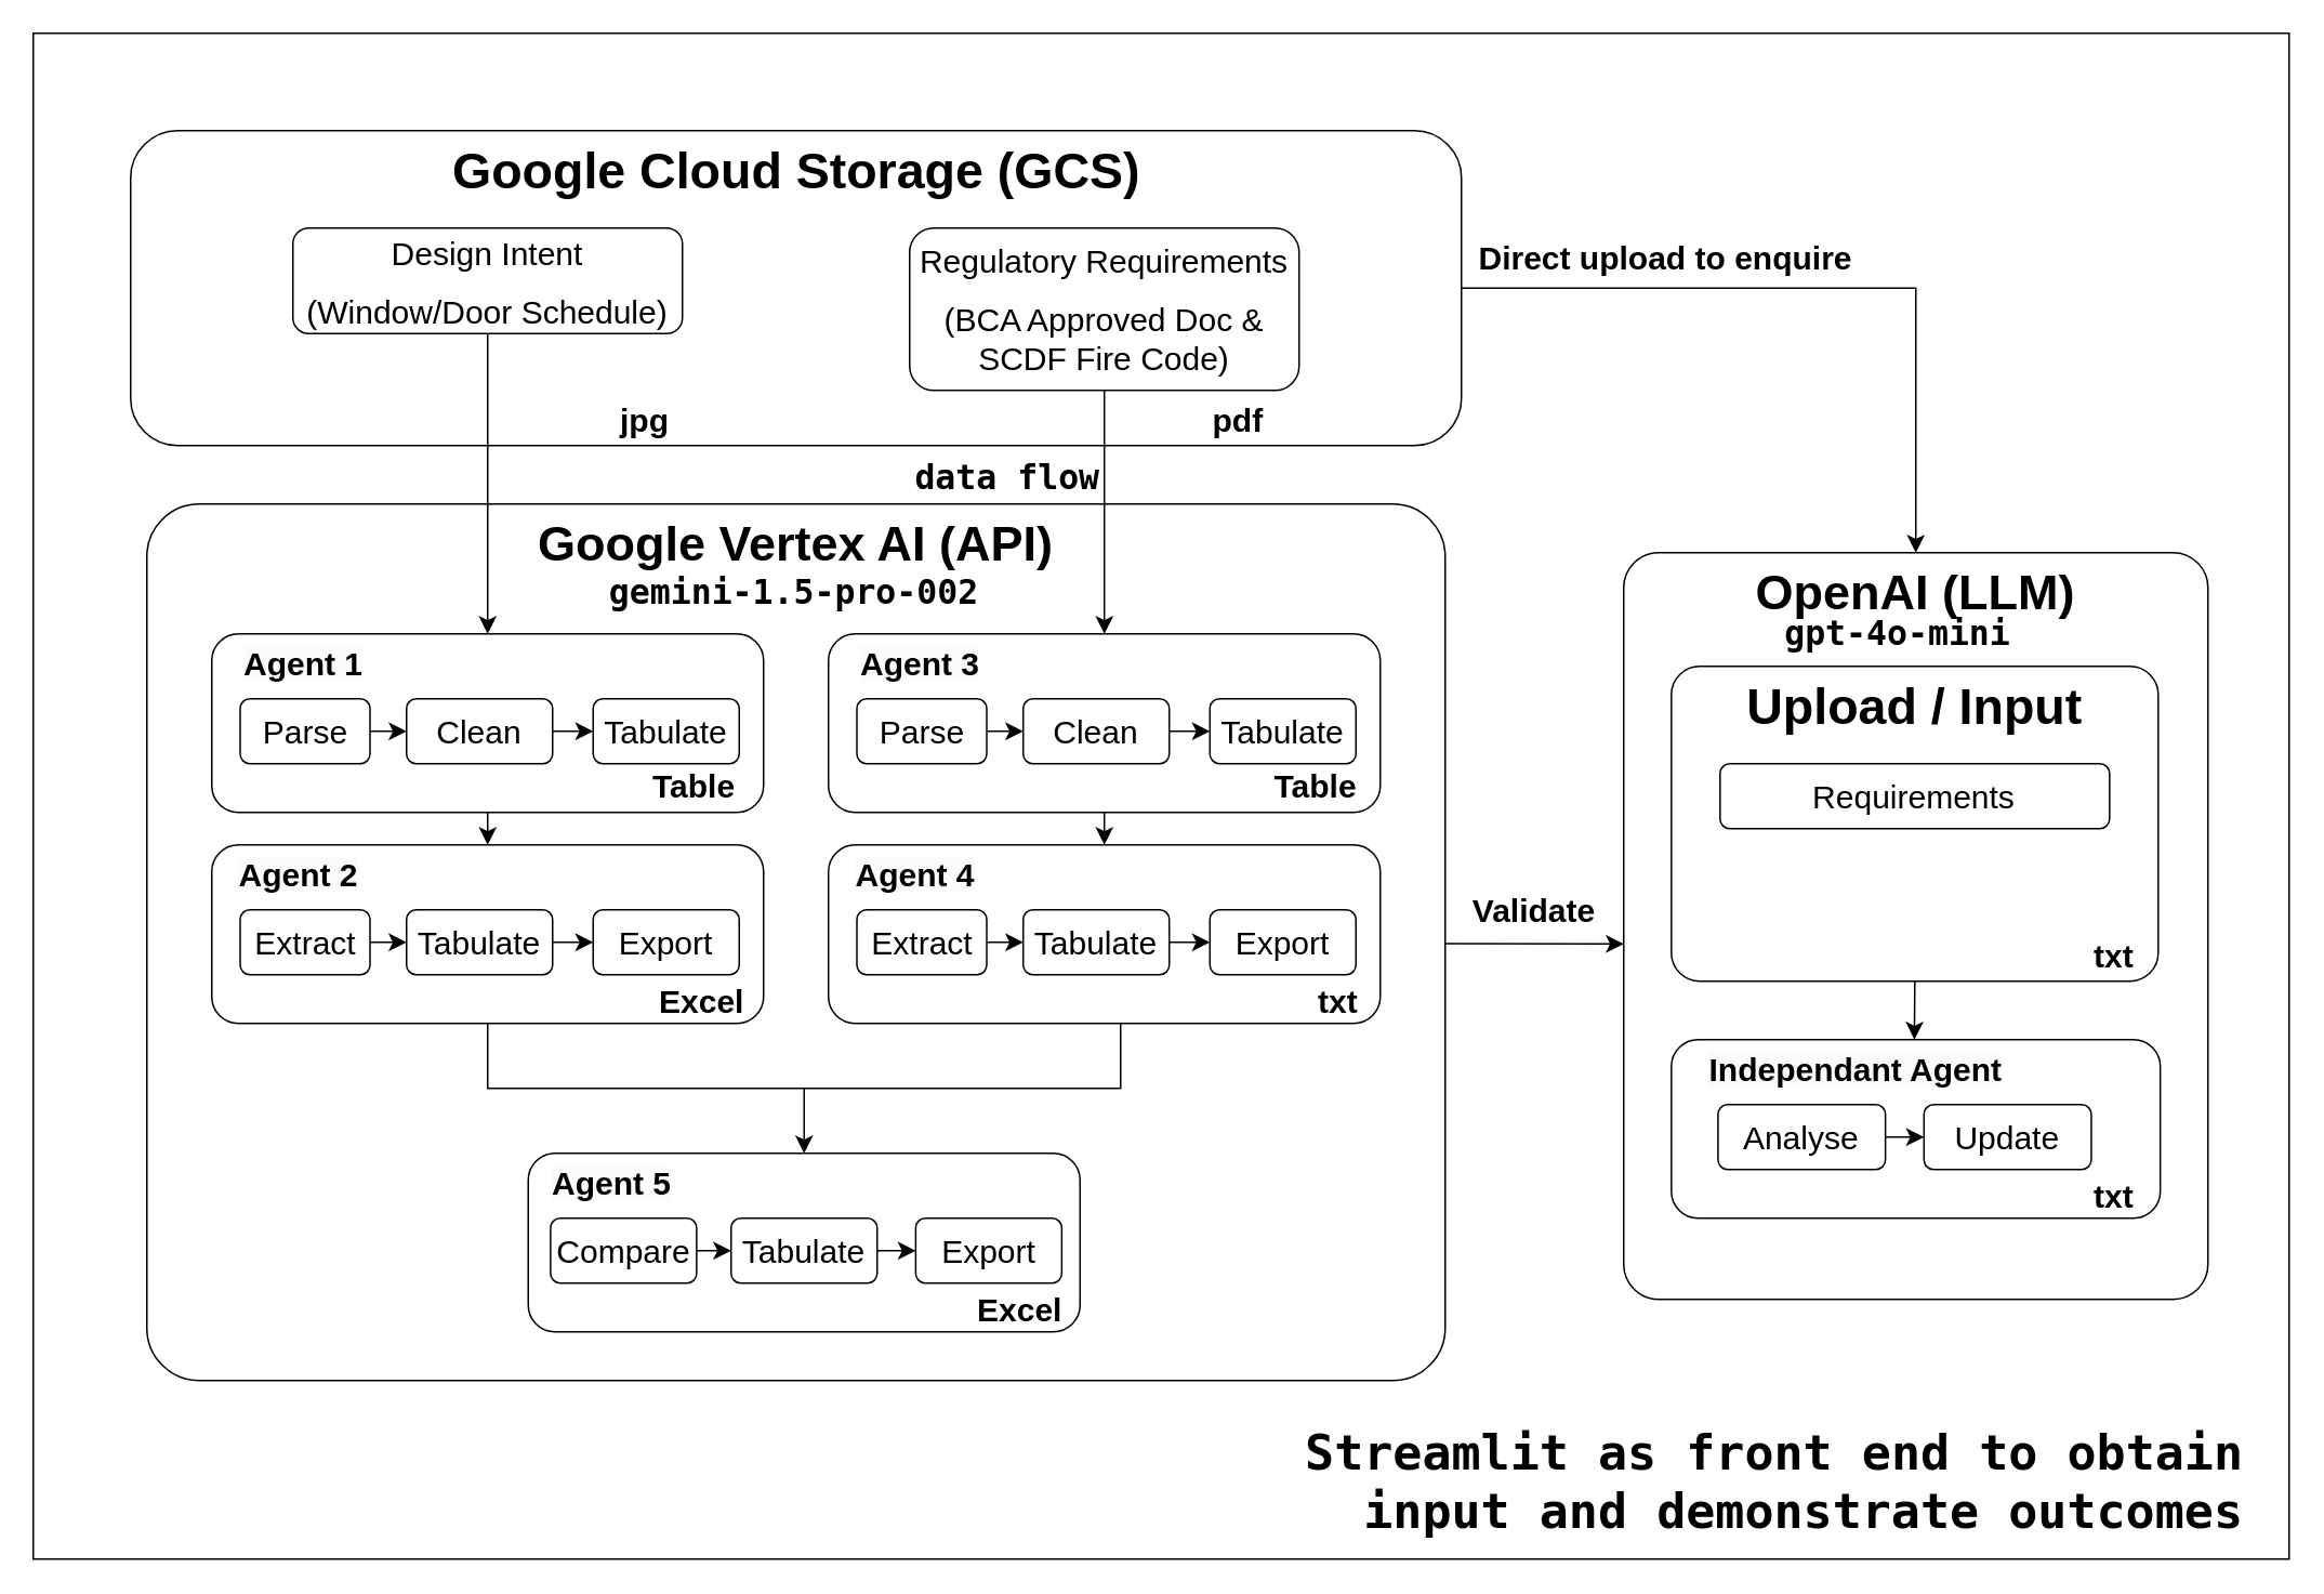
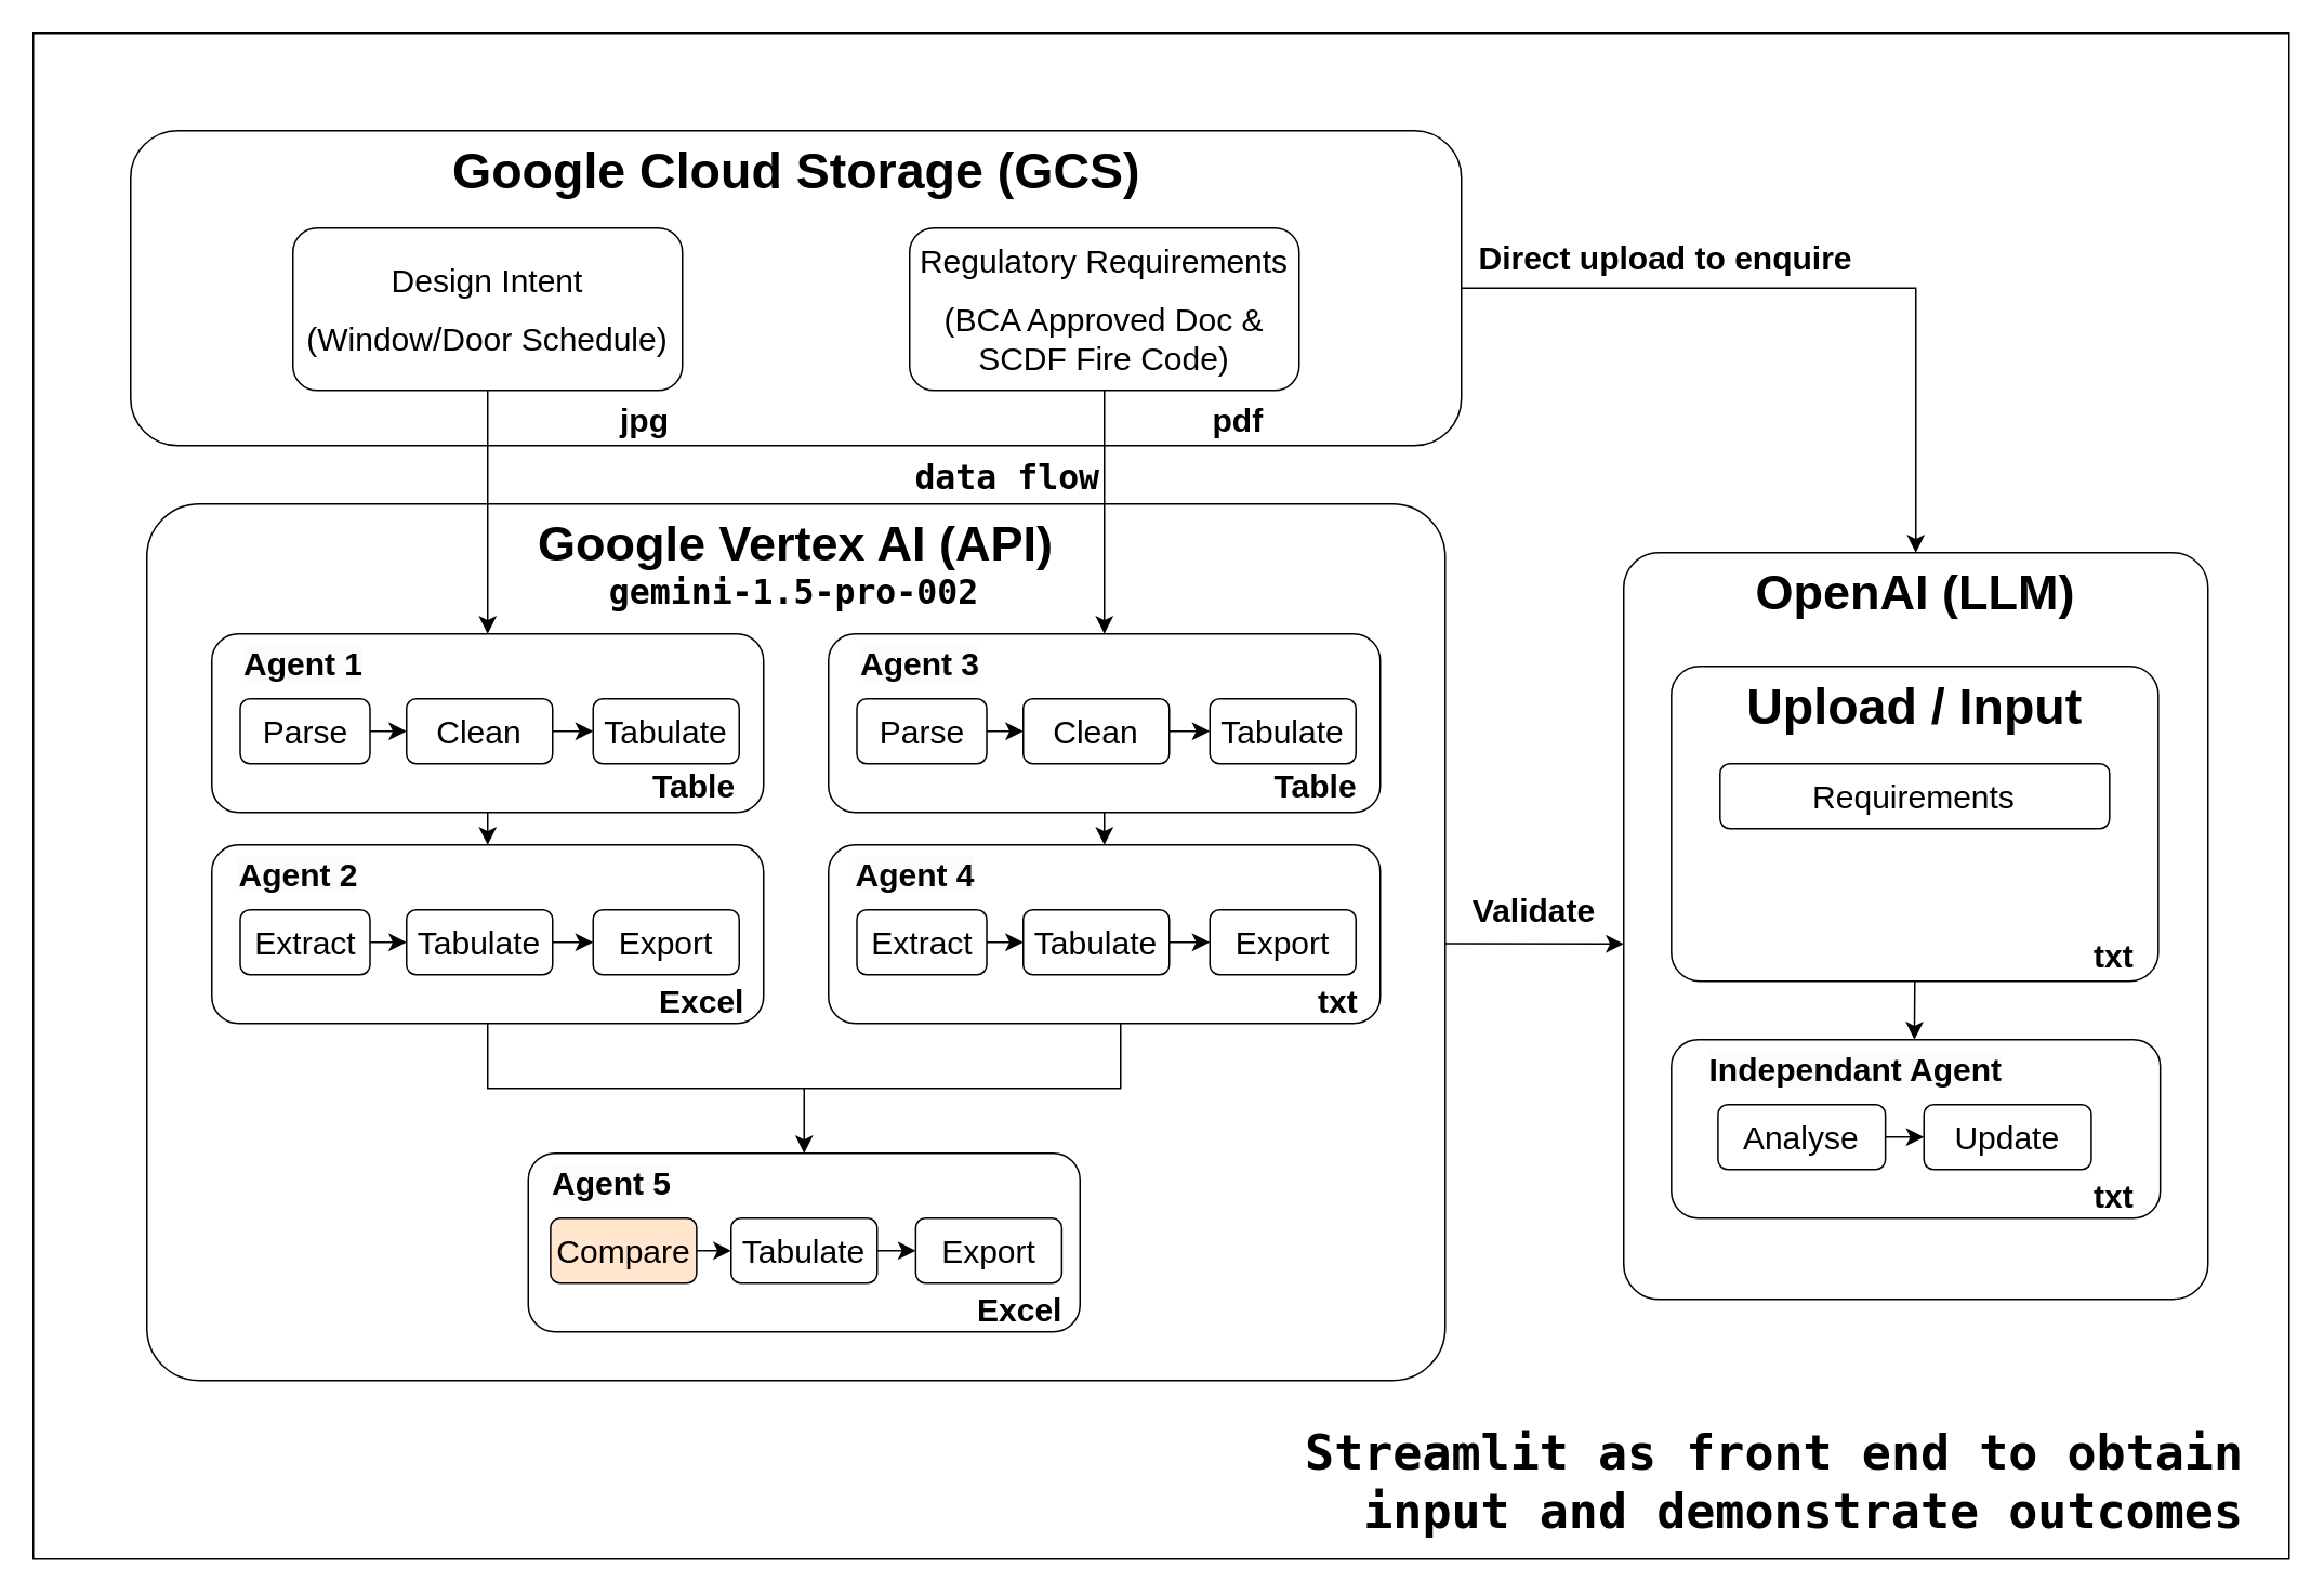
- <mxCell id="10" value="&lt;p&gt;&lt;span style=&quot;font-size: 20px;&quot;&gt;Design Intent&lt;/span&gt;&lt;/p&gt;&lt;p&gt;&lt;span style=&quot;font-size: 20px;&quot;&gt;(Window/Door Schedule)&lt;/span&gt;&lt;/p&gt;" style="rounded=1;whiteSpace=wrap;html=1;fontSize=12;glass=0;strokeWidth=1;shadow=0;" parent="1" vertex="1"><mxGeometry x="180" y="140" width="240" height="65" as="geometry" /></mxCell>
+ <mxCell id="10" value="&lt;p&gt;&lt;span style=&quot;font-size: 20px;&quot;&gt;Design Intent&lt;/span&gt;&lt;/p&gt;&lt;p&gt;&lt;span style=&quot;font-size: 20px;&quot;&gt;(Window/Door Schedule)&lt;/span&gt;&lt;/p&gt;" style="rounded=1;whiteSpace=wrap;html=1;fontSize=12;glass=0;strokeWidth=1;shadow=0;" parent="1" vertex="1"><mxGeometry x="180" y="140" width="240" height="100" as="geometry" /></mxCell>
- <mxCell id="61" value="&lt;div style=&quot;font-size: 21px;&quot;&gt;&lt;span style=&quot;font-size: 21px;&quot; id=&quot;docs-internal-guid-1821d3b9-7fff-7af8-b4e6-91dbe0856bd1&quot;&gt;&lt;span style=&quot;font-size: 21px; font-family: &amp;quot;Roboto Mono&amp;quot;, monospace; background-color: transparent; font-variant-numeric: normal; font-variant-east-asian: normal; font-variant-alternates: normal; font-variant-position: normal; vertical-align: baseline; white-space-collapse: preserve;&quot;&gt;gpt-4o-mini&lt;/span&gt;&lt;/span&gt;&lt;/div&gt;" style="text;whiteSpace=wrap;html=1;fontStyle=1;fontColor=#000000;align=center;fontSize=21;" vertex="1" parent="1"><mxGeometry x="1009.37" y="370" width="320" height="30" as="geometry" /></mxCell>
- <mxCell id="54" value="&lt;p&gt;&lt;span style=&quot;font-size: 20px;&quot;&gt;Compare&lt;/span&gt;&lt;/p&gt;" style="rounded=1;whiteSpace=wrap;html=1;fontSize=12;glass=0;strokeWidth=1;shadow=0;" vertex="1" parent="1"><mxGeometry x="338.75" y="750" width="90" height="40" as="geometry" /></mxCell>
+ <mxCell id="54" value="&lt;p&gt;&lt;span style=&quot;font-size: 20px;&quot;&gt;Compare&lt;/span&gt;&lt;/p&gt;" style="rounded=1;whiteSpace=wrap;html=1;fontSize=12;glass=0;strokeWidth=1;shadow=0;fillColor=#ffe6cc;" vertex="1" parent="1"><mxGeometry x="338.75" y="750" width="90" height="40" as="geometry" /></mxCell>
